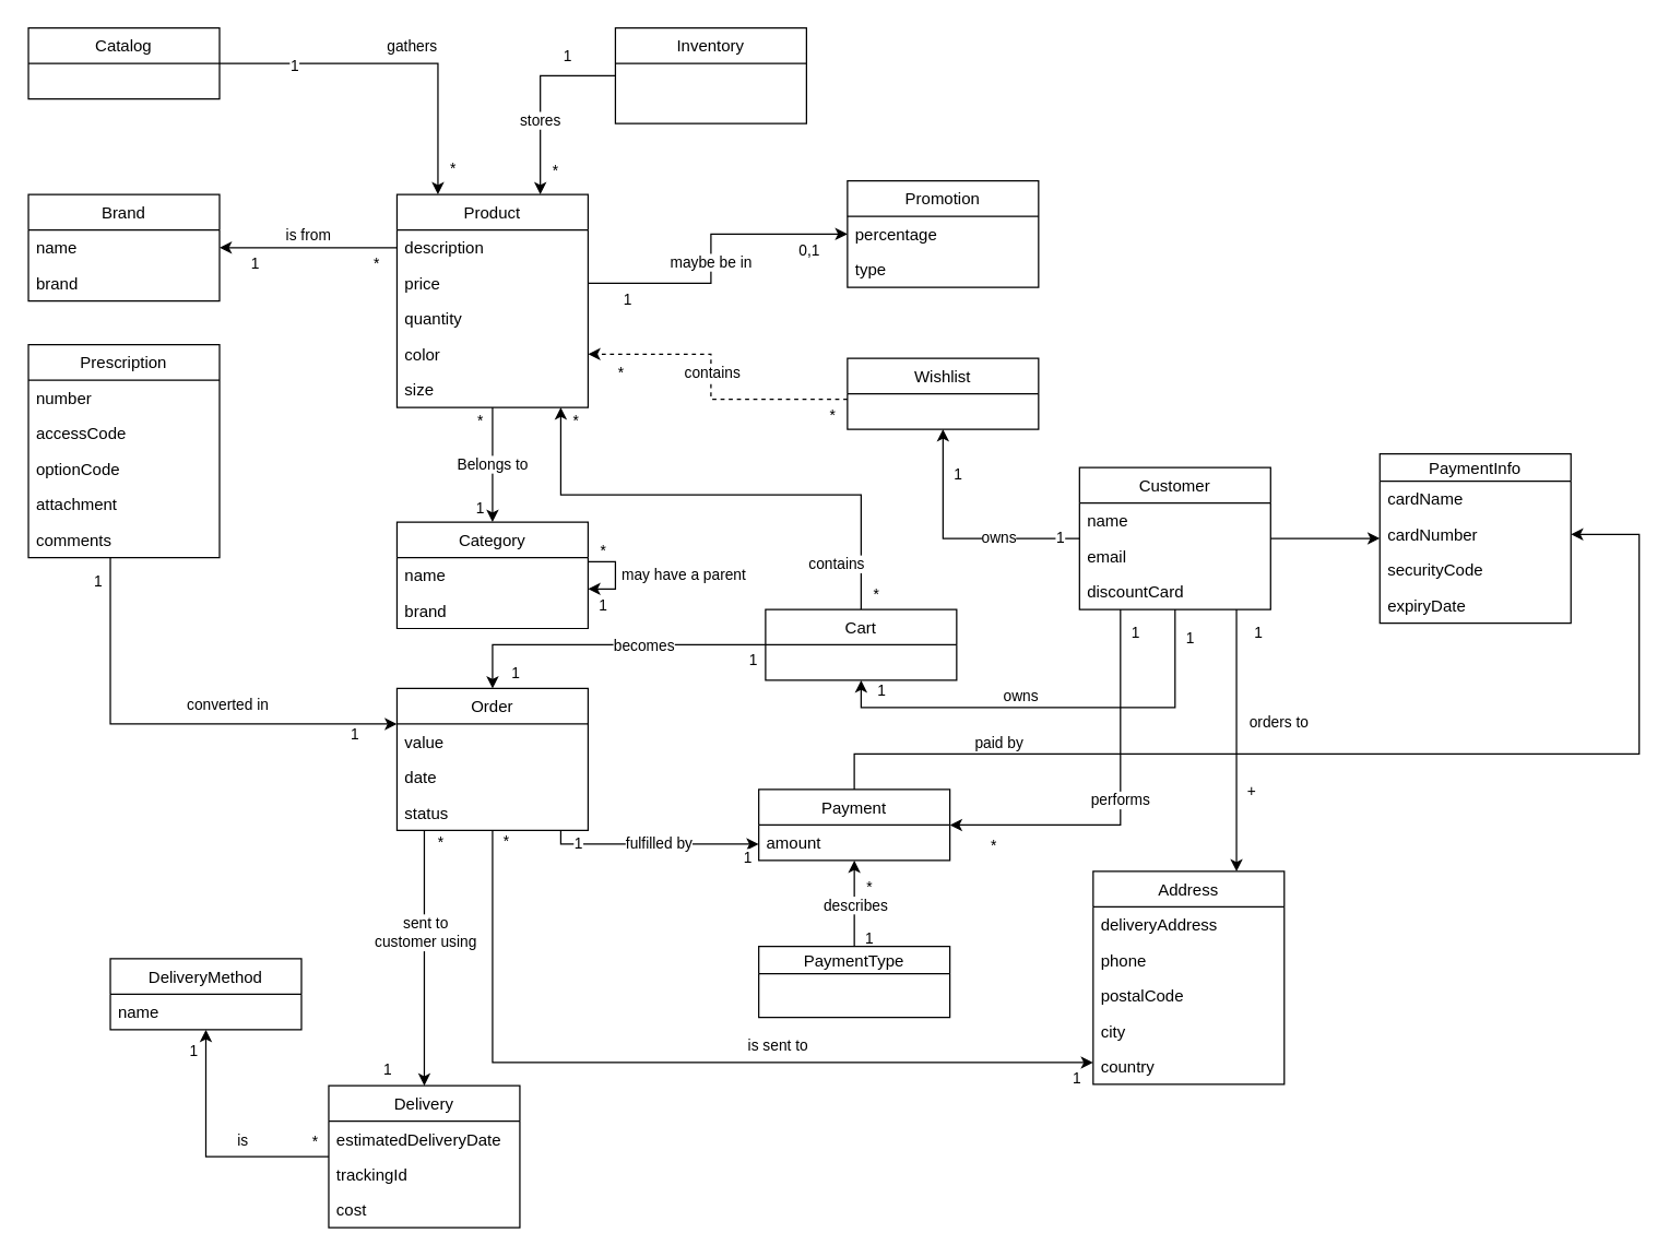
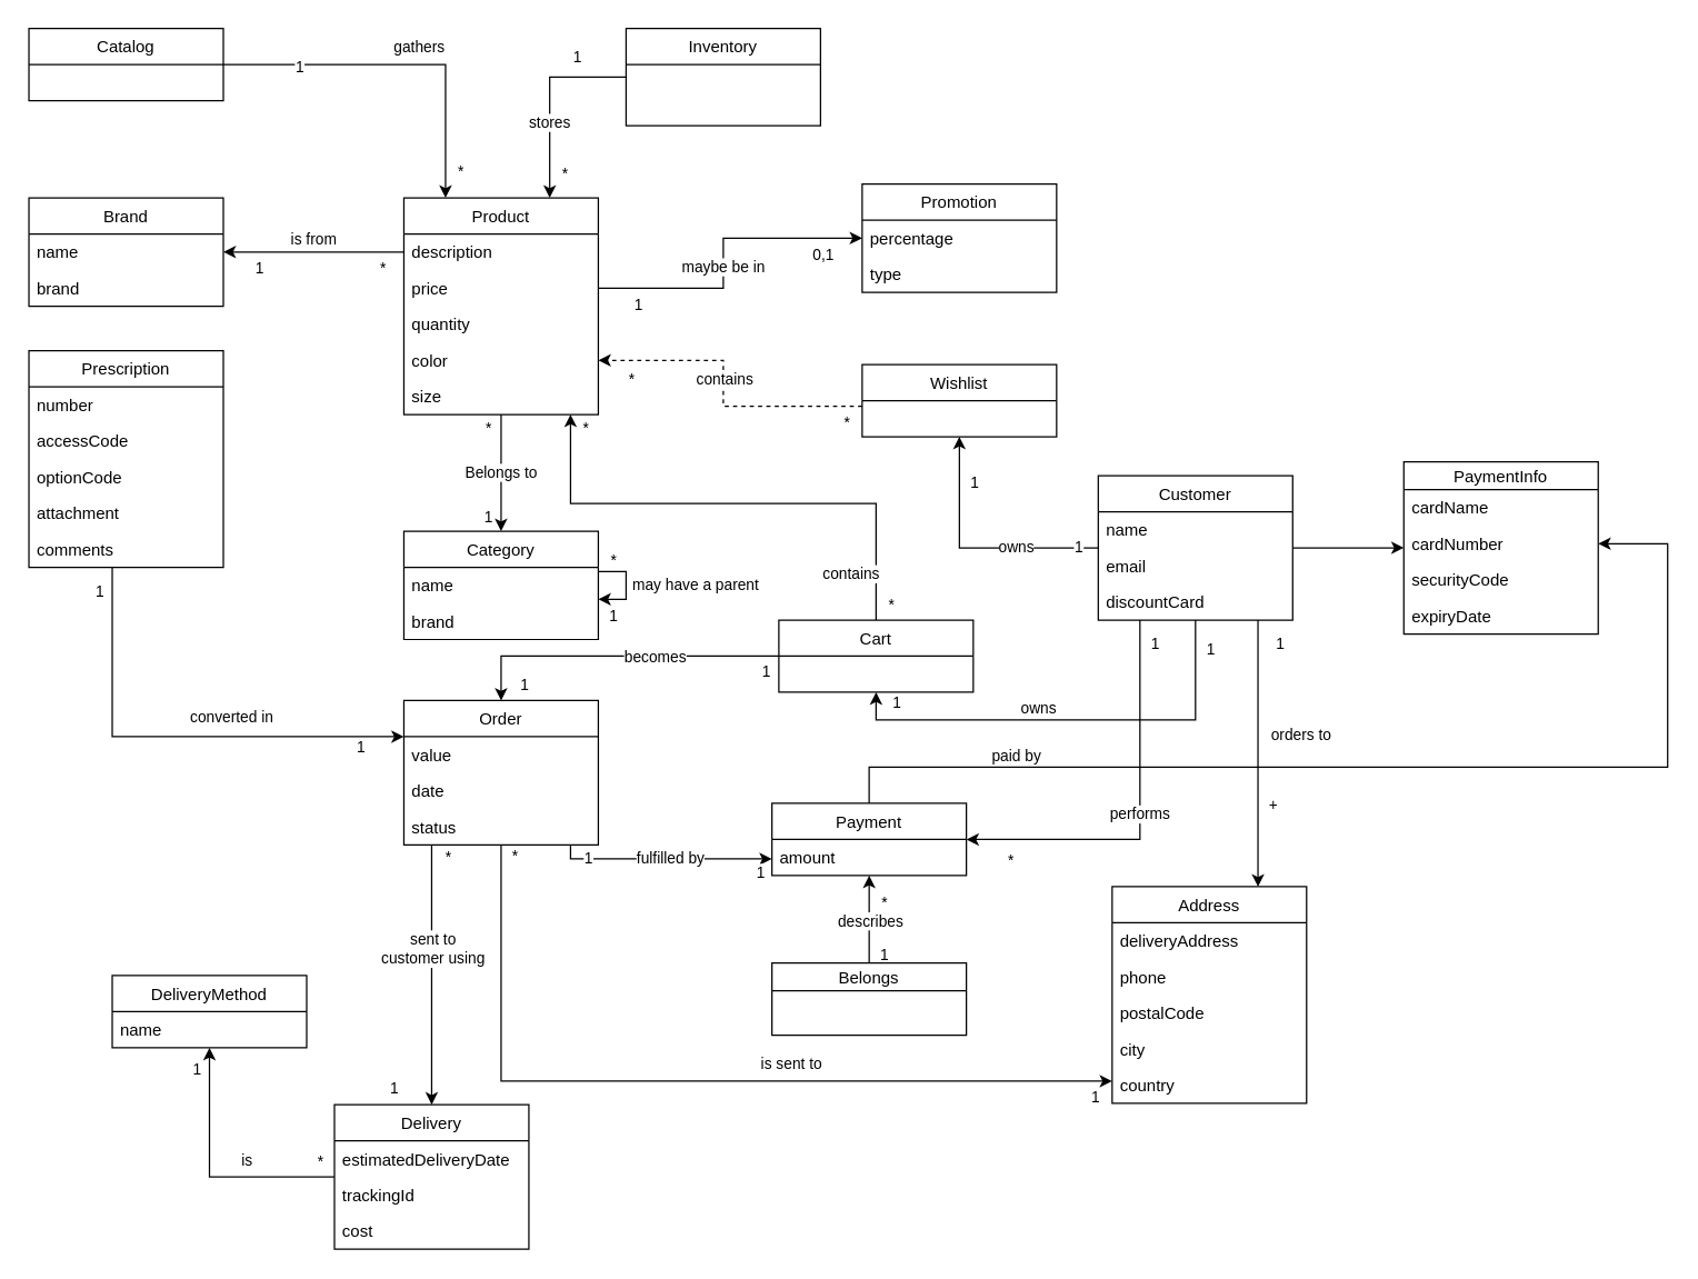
- <mxCell id="94" value="PaymentType" style="swimlane;fontStyle=0;childLayout=stackLayout;horizontal=1;startSize=20;fillColor=none;horizontalStack=0;resizeParent=1;resizeParentMax=0;resizeLast=0;collapsible=1;marginBottom=0;" parent="1" vertex="1"><mxGeometry x="555.03" y="693" width="140" height="52" as="geometry" /></mxCell>
+ <mxCell id="94" value="Belongs" style="swimlane;fontStyle=0;childLayout=stackLayout;horizontal=1;startSize=20;fillColor=none;horizontalStack=0;resizeParent=1;resizeParentMax=0;resizeLast=0;collapsible=1;marginBottom=0;" parent="1" vertex="1"><mxGeometry x="555.03" y="693" width="140" height="52" as="geometry" /></mxCell>
